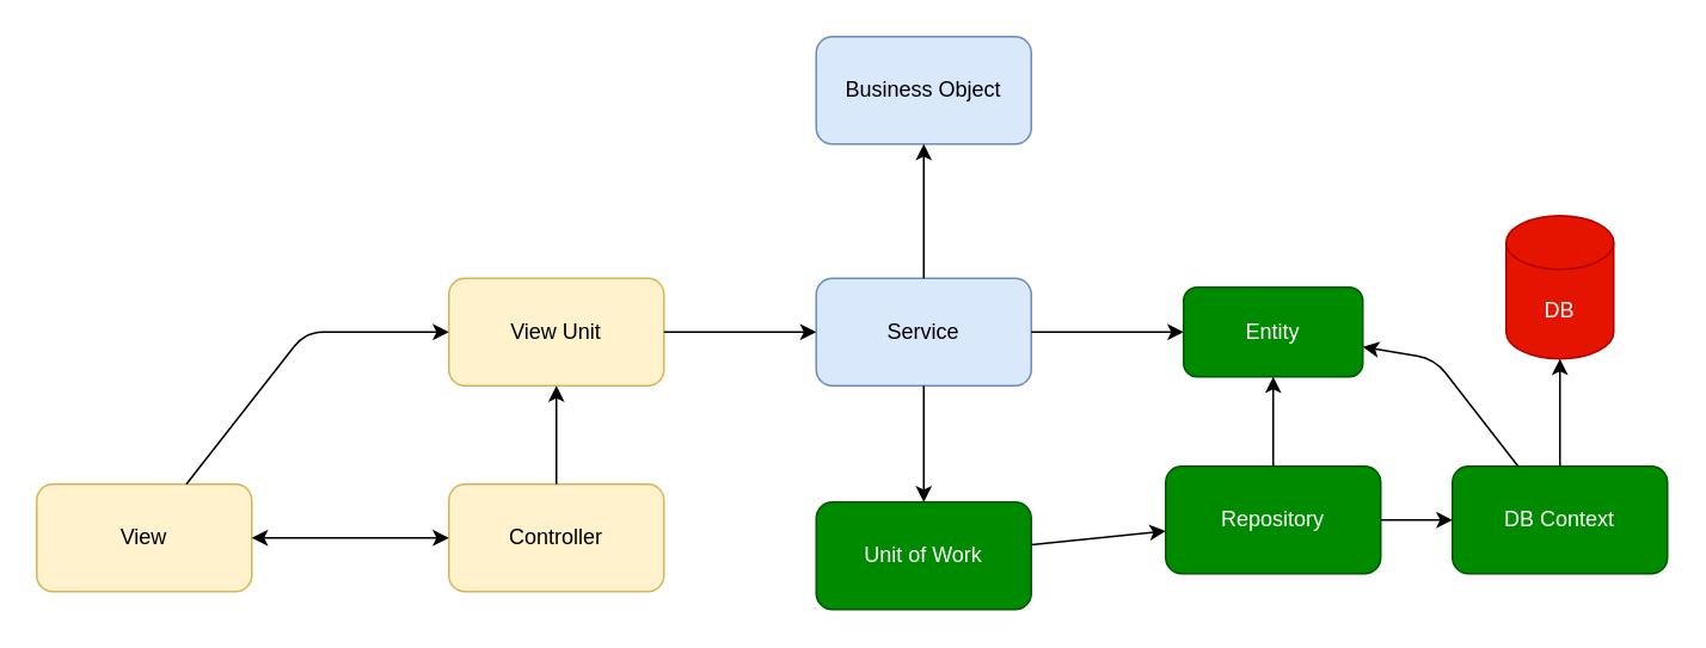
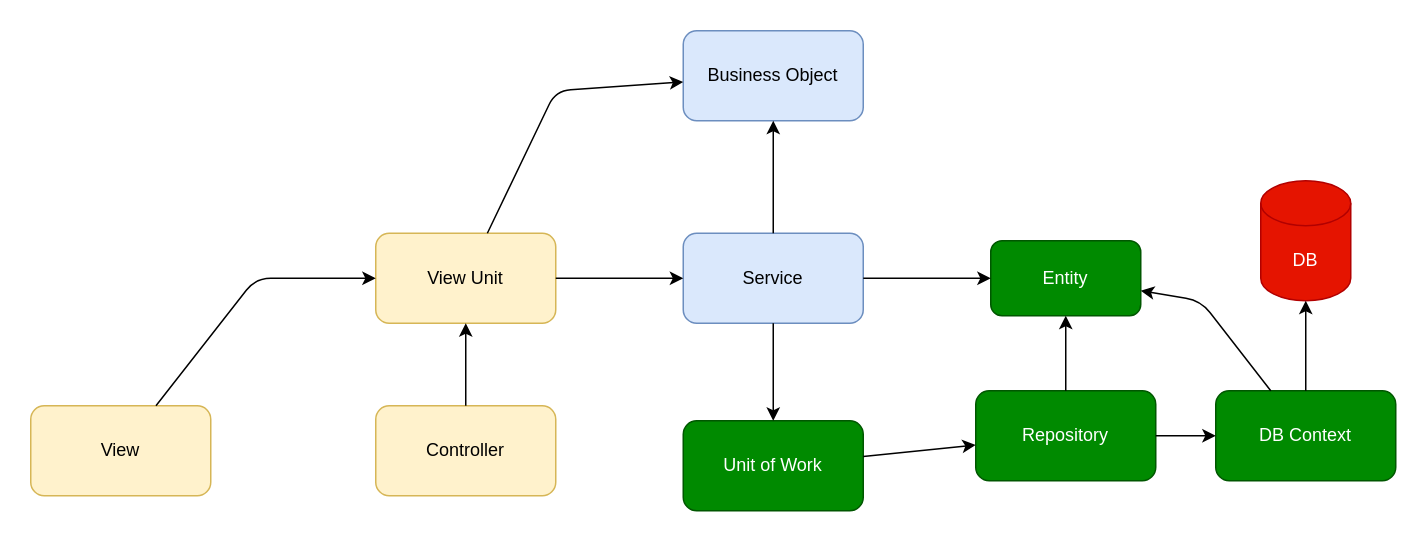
+ <mxCell id="15" value="" style="endArrow=classic;html=1;" parent="1" source="4" target="7" edge="1"><mxGeometry width="50" height="50" relative="1" as="geometry"><mxPoint x="350" y="290" as="sourcePoint" /><mxPoint x="400" y="240" as="targetPoint" /><Array as="points"><mxPoint x="370" y="60" /></Array></mxGeometry></mxCell>
- <mxCell id="13" value="" style="endArrow=classic;startArrow=classic;html=1;" parent="1" source="11" target="3" edge="1"><mxGeometry width="50" height="50" relative="1" as="geometry"><mxPoint x="70" y="420" as="sourcePoint" /><mxPoint x="120" y="370" as="targetPoint" /></mxGeometry></mxCell>
